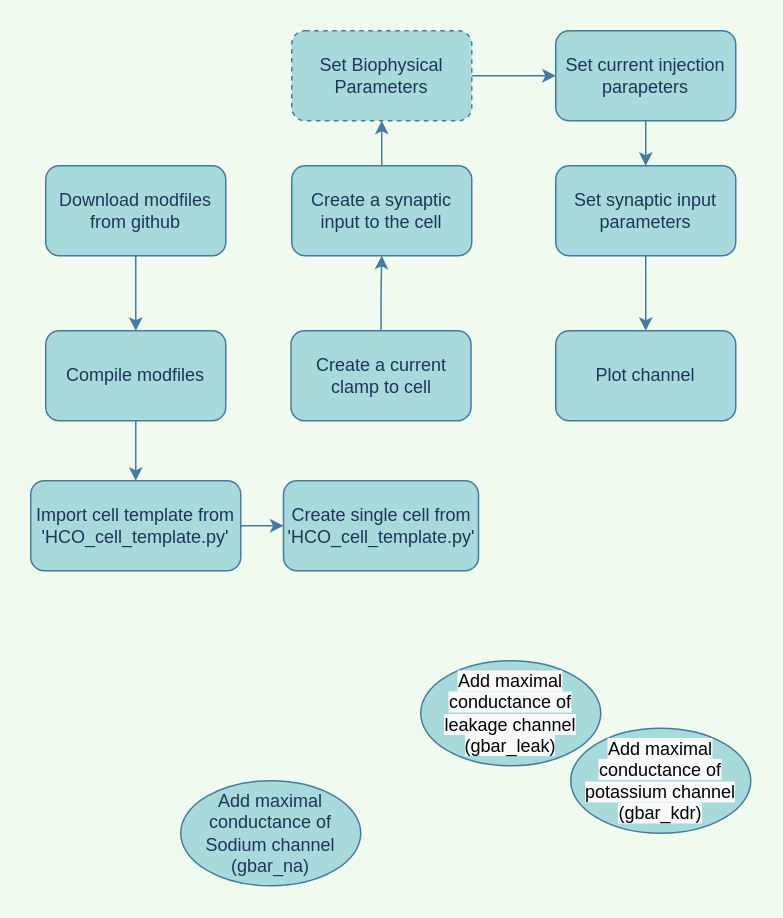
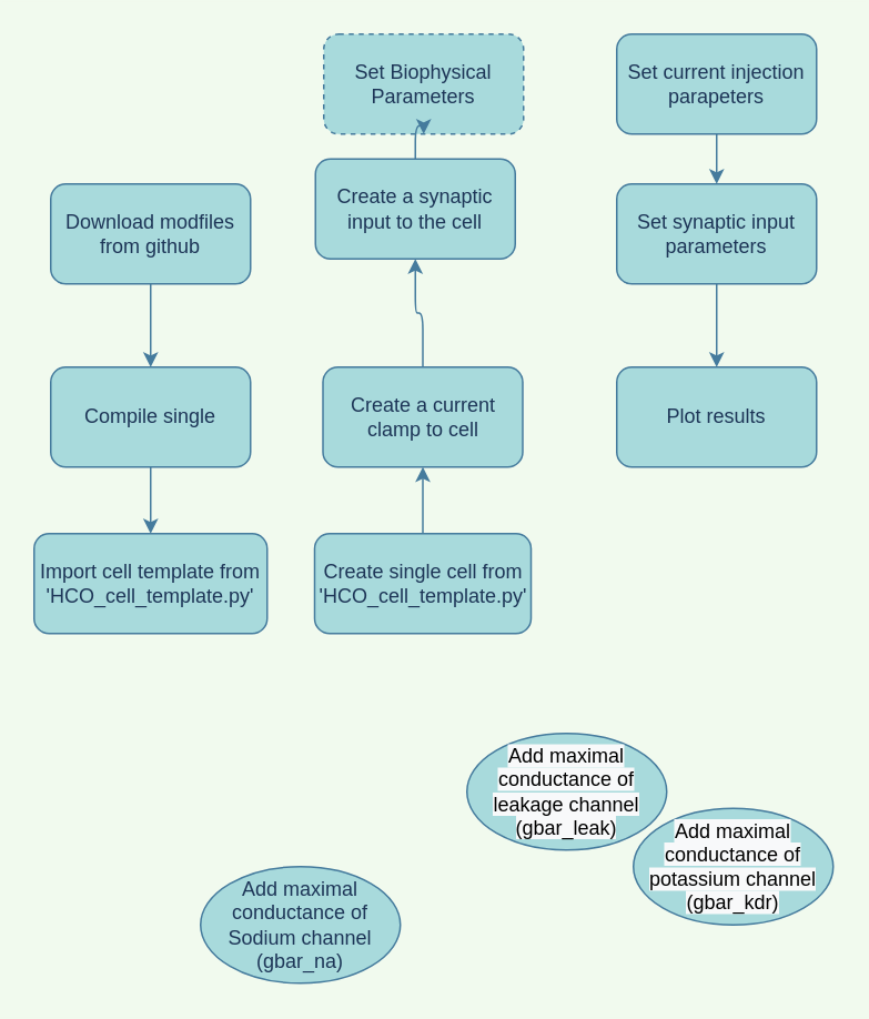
- <mxCell id="8" value="" style="edgeStyle=orthogonalEdgeStyle;rounded=1;orthogonalLoop=1;jettySize=auto;html=1;labelBackgroundColor=#F1FAEE;strokeColor=#457B9D;fontColor=#1D3557;" edge="1" parent="1" source="9" target="11"><mxGeometry relative="1" as="geometry" /></mxCell>
- <mxCell id="23" value="Create a synaptic input to the cell" style="rounded=1;whiteSpace=wrap;html=1;fillColor=#A8DADC;strokeColor=#457B9D;fontColor=#1D3557;" vertex="1" parent="1"><mxGeometry x="194" y="110" width="120" height="60" as="geometry" /></mxCell>
+ <mxCell id="23" value="Create a synaptic input to the cell" style="rounded=1;whiteSpace=wrap;html=1;fillColor=#A8DADC;strokeColor=#457B9D;fontColor=#1D3557;" vertex="1" parent="1"><mxGeometry x="189" y="95" width="120" height="60" as="geometry" /></mxCell>
- <mxCell id="5" value="Compile modfiles" style="rounded=1;whiteSpace=wrap;html=1;fillColor=#A8DADC;strokeColor=#457B9D;fontColor=#1D3557;" parent="1" vertex="1"><mxGeometry x="30" y="220" width="120" height="60" as="geometry" /></mxCell>
+ <mxCell id="5" value="Compile single" style="rounded=1;whiteSpace=wrap;html=1;fillColor=#A8DADC;strokeColor=#457B9D;fontColor=#1D3557;" parent="1" vertex="1"><mxGeometry x="30" y="220" width="120" height="60" as="geometry" /></mxCell>
- <mxCell id="17" value="Plot channel" style="whiteSpace=wrap;html=1;rounded=1;fillColor=#A8DADC;strokeColor=#457B9D;fontColor=#1D3557;" parent="1" vertex="1"><mxGeometry x="370" y="220" width="120" height="60" as="geometry" /></mxCell>
+ <mxCell id="17" value="Plot results" style="whiteSpace=wrap;html=1;rounded=1;fillColor=#A8DADC;strokeColor=#457B9D;fontColor=#1D3557;" parent="1" vertex="1"><mxGeometry x="370" y="220" width="120" height="60" as="geometry" /></mxCell>
+ <mxCell id="18" value="" style="edgeStyle=orthogonalEdgeStyle;rounded=1;orthogonalLoop=1;jettySize=auto;html=1;labelBackgroundColor=#F1FAEE;strokeColor=#457B9D;fontColor=#1D3557;" edge="1" parent="1" source="19" target="21"><mxGeometry relative="1" as="geometry" /></mxCell>
- <mxCell id="6" value="" style="edgeStyle=orthogonalEdgeStyle;rounded=1;orthogonalLoop=1;jettySize=auto;html=1;labelBackgroundColor=#F1FAEE;strokeColor=#457B9D;fontColor=#1D3557;" edge="1" parent="1" source="7" target="19"><mxGeometry relative="1" as="geometry" /></mxCell>
